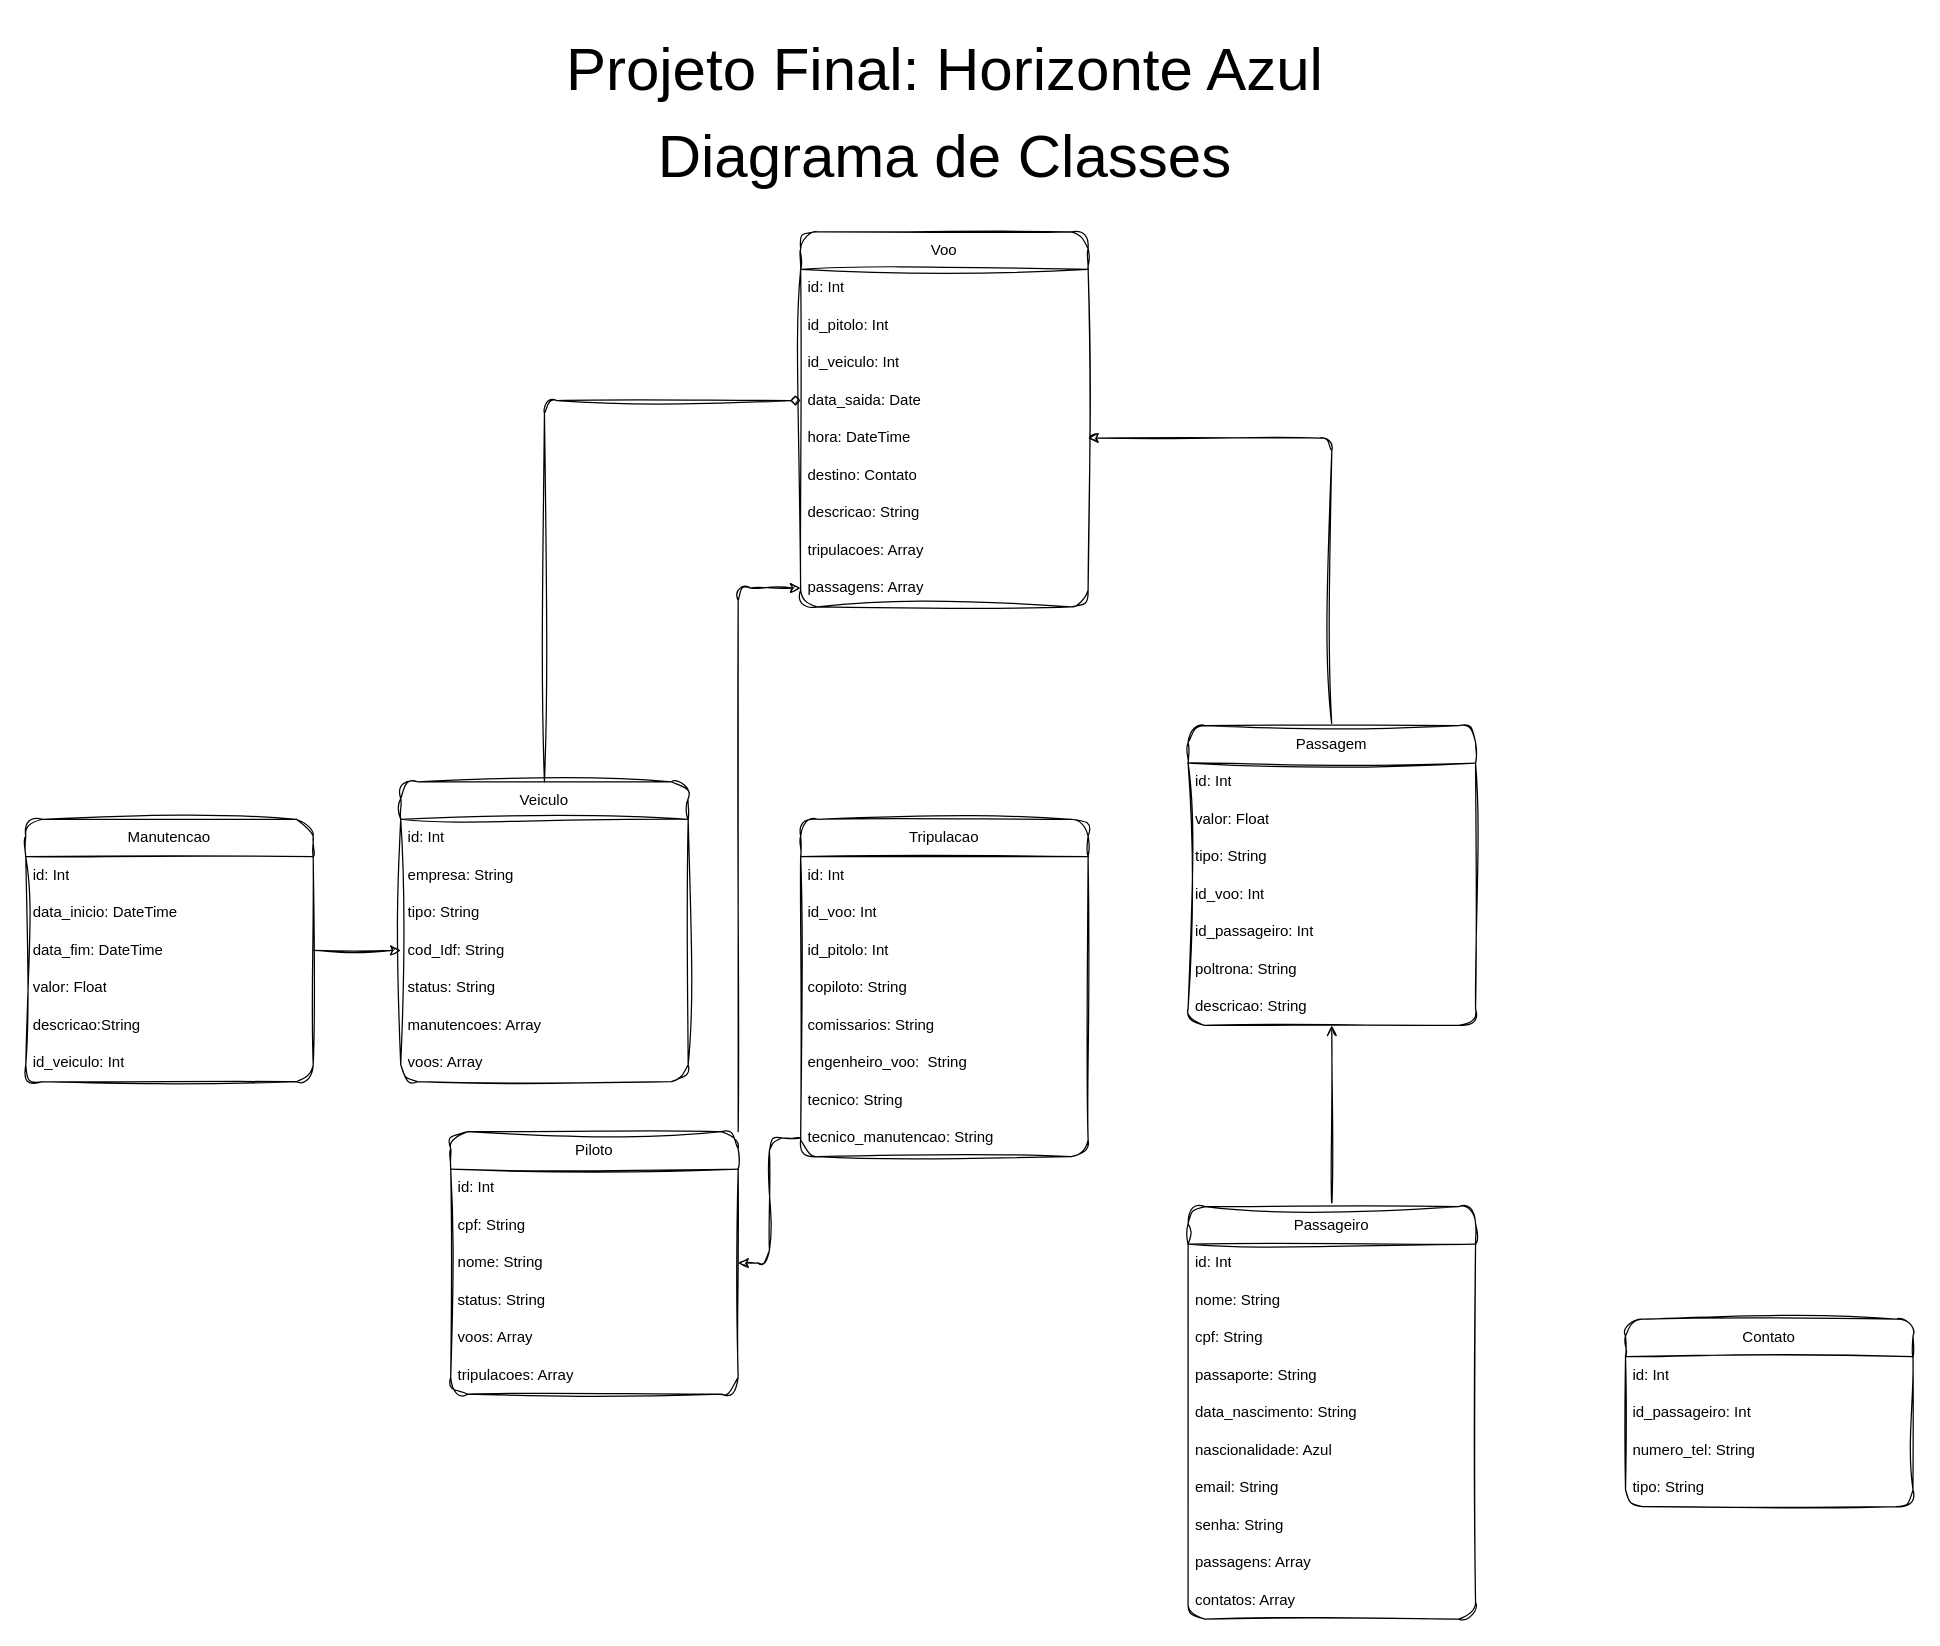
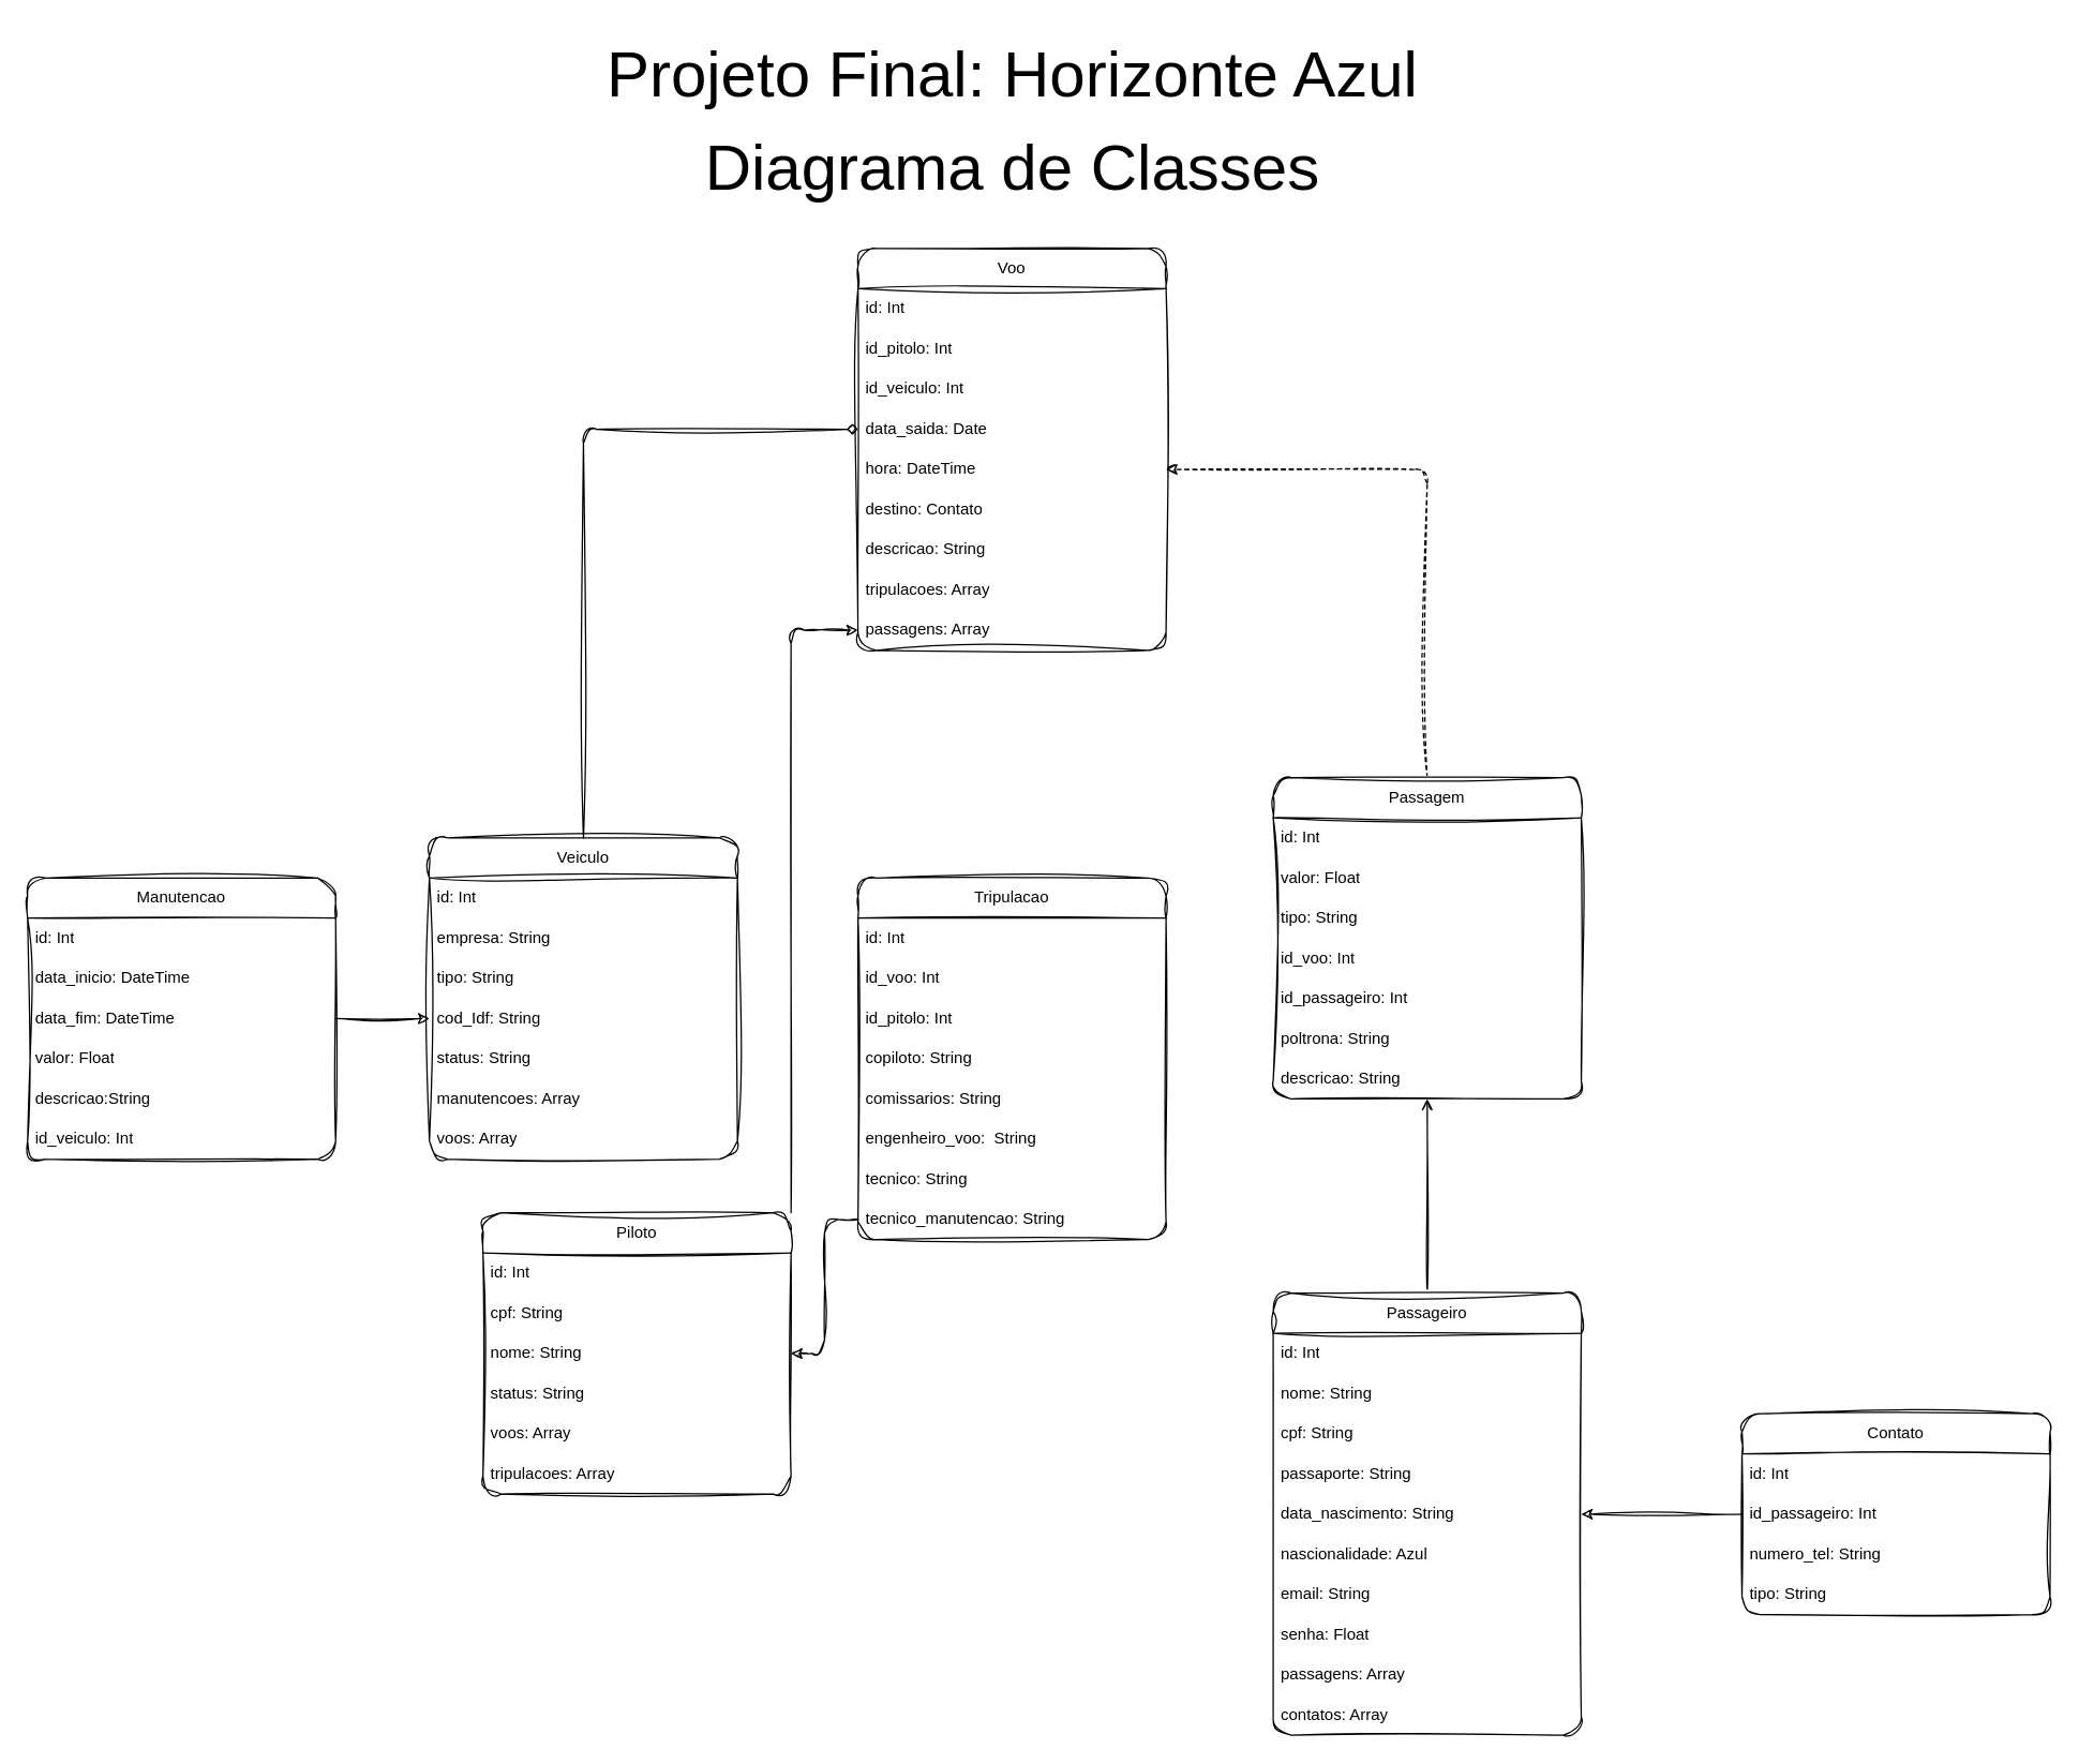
- <mxCell id="23" style="edgeStyle=orthogonalEdgeStyle;rounded=1;orthogonalLoop=1;jettySize=auto;html=1;entryX=1;entryY=0.5;entryDx=0;entryDy=0;labelBackgroundColor=none;fontColor=default;sketch=1;curveFitting=1;jiggle=2;" edge="1" parent="1" source="24" target="9"><mxGeometry relative="1" as="geometry" /></mxCell>
+ <mxCell id="23" style="edgeStyle=orthogonalEdgeStyle;rounded=1;orthogonalLoop=1;jettySize=auto;html=1;entryX=1;entryY=0.5;entryDx=0;entryDy=0;labelBackgroundColor=none;fontColor=default;sketch=1;curveFitting=1;jiggle=2;dashed=1;" edge="1" parent="1" source="24" target="9"><mxGeometry relative="1" as="geometry" /></mxCell>
+ <mxCell id="70" style="edgeStyle=orthogonalEdgeStyle;rounded=1;orthogonalLoop=1;jettySize=auto;html=1;entryX=1;entryY=0.5;entryDx=0;entryDy=0;labelBackgroundColor=none;fontColor=default;sketch=1;curveFitting=1;jiggle=2;" edge="1" parent="1" source="71" target="64"><mxGeometry relative="1" as="geometry" /></mxCell>
- <mxCell id="67" value="senha: String" style="text;strokeColor=none;fillColor=none;align=left;verticalAlign=middle;spacingLeft=4;spacingRight=4;overflow=hidden;points=[[0,0.5],[1,0.5]];portConstraint=eastwest;rotatable=0;whiteSpace=wrap;html=1;labelBackgroundColor=none;sketch=1;curveFitting=1;jiggle=2;rounded=1;" vertex="1" parent="59"><mxGeometry y="240" width="230" height="30" as="geometry" /></mxCell>
+ <mxCell id="67" value="senha: Float" style="text;strokeColor=none;fillColor=none;align=left;verticalAlign=middle;spacingLeft=4;spacingRight=4;overflow=hidden;points=[[0,0.5],[1,0.5]];portConstraint=eastwest;rotatable=0;whiteSpace=wrap;html=1;labelBackgroundColor=none;sketch=1;curveFitting=1;jiggle=2;rounded=1;" vertex="1" parent="59"><mxGeometry y="240" width="230" height="30" as="geometry" /></mxCell>
